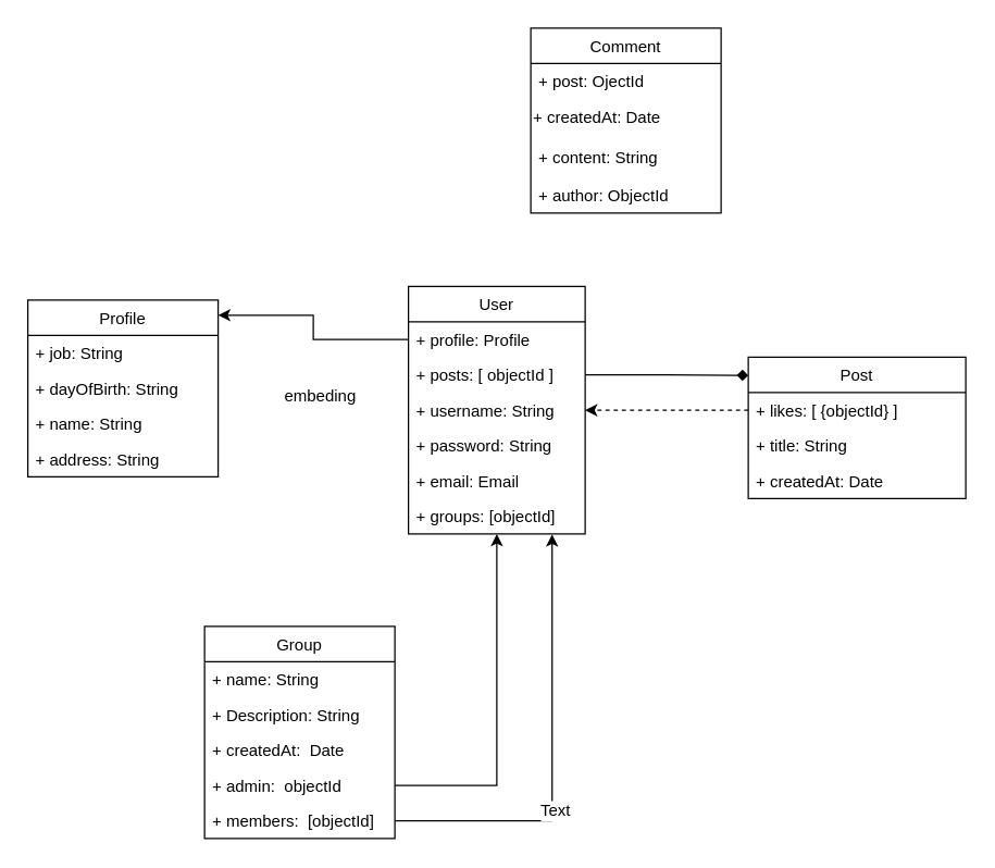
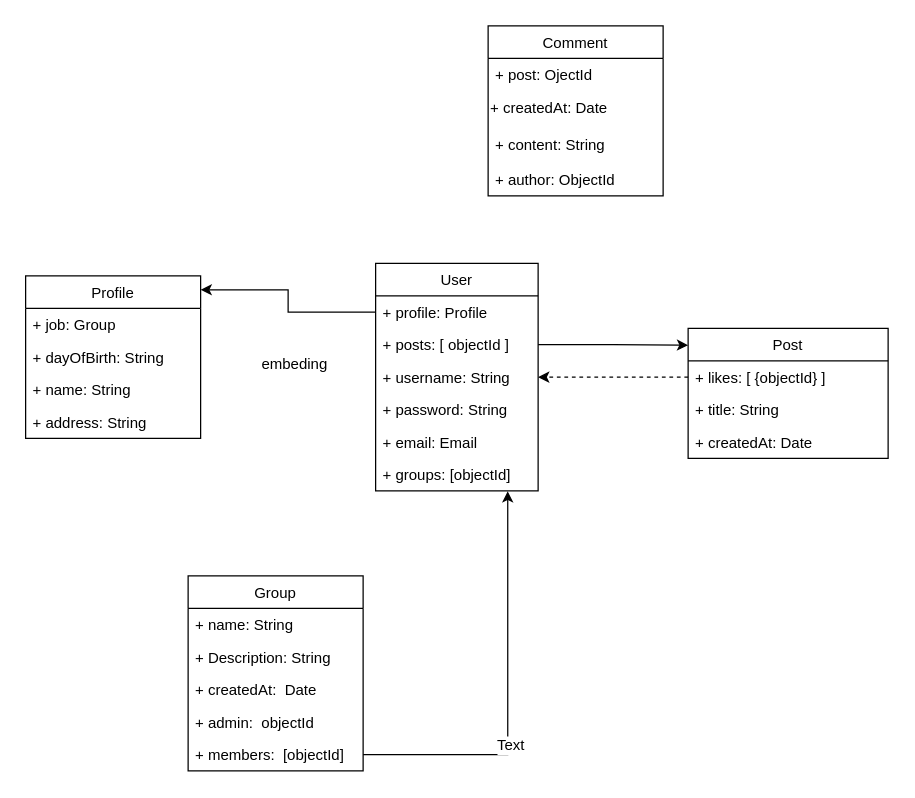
- <mxCell id="10" value="+ job: String" style="text;strokeColor=none;fillColor=none;align=left;verticalAlign=top;spacingLeft=4;spacingRight=4;overflow=hidden;rotatable=0;points=[[0,0.5],[1,0.5]];portConstraint=eastwest;" parent="9" vertex="1"><mxGeometry y="26" width="140" height="26" as="geometry" /></mxCell>
+ <mxCell id="10" value="+ job: Group" style="text;strokeColor=none;fillColor=none;align=left;verticalAlign=top;spacingLeft=4;spacingRight=4;overflow=hidden;rotatable=0;points=[[0,0.5],[1,0.5]];portConstraint=eastwest;" parent="9" vertex="1"><mxGeometry y="26" width="140" height="26" as="geometry" /></mxCell>
- <mxCell id="31" style="edgeStyle=orthogonalEdgeStyle;rounded=0;orthogonalLoop=1;jettySize=auto;html=1;entryX=0;entryY=0.129;entryDx=0;entryDy=0;entryPerimeter=0;endArrow=diamond;" parent="1" source="4" target="14" edge="1"><mxGeometry relative="1" as="geometry" /></mxCell>
+ <mxCell id="31" style="edgeStyle=orthogonalEdgeStyle;rounded=0;orthogonalLoop=1;jettySize=auto;html=1;entryX=0;entryY=0.129;entryDx=0;entryDy=0;entryPerimeter=0;" parent="1" source="4" target="14" edge="1"><mxGeometry relative="1" as="geometry" /></mxCell>
- <mxCell id="32" style="edgeStyle=orthogonalEdgeStyle;rounded=0;orthogonalLoop=1;jettySize=auto;html=1;" parent="1" source="27" target="2" edge="1"><mxGeometry relative="1" as="geometry" /></mxCell>
